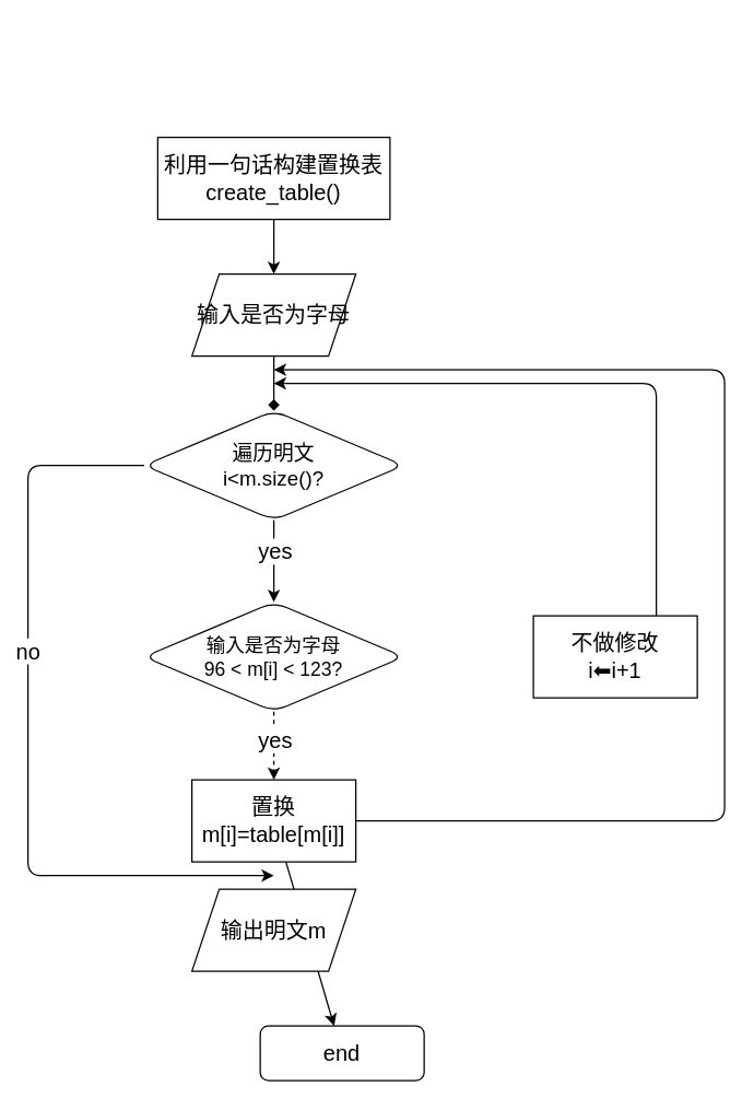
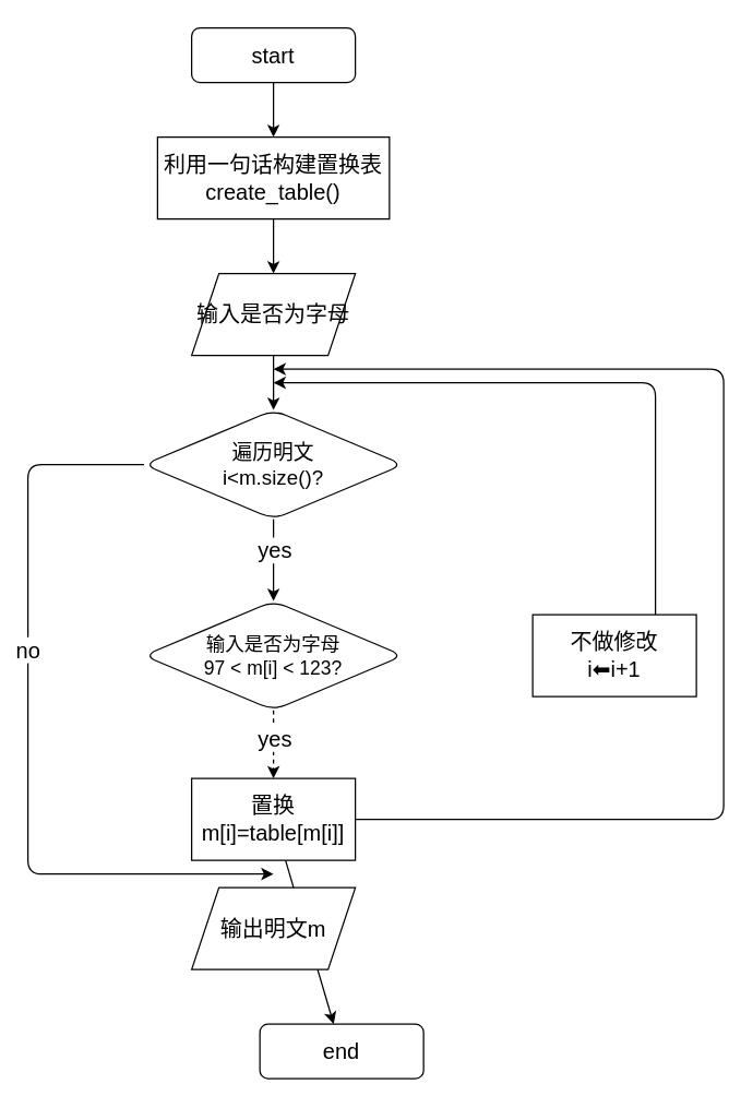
+ <mxCell id="3" value="&lt;font style=&quot;font-size: 16px&quot;&gt;start&lt;/font&gt;" style="rounded=1;whiteSpace=wrap;html=1;" vertex="1" parent="1"><mxGeometry x="140" y="20" width="120" height="40" as="geometry" /></mxCell>
+ <mxCell id="2" style="edgeStyle=none;html=1;exitX=0.5;exitY=1;exitDx=0;exitDy=0;entryX=0.5;entryY=0;entryDx=0;entryDy=0;fontSize=16;" edge="1" parent="1" source="3" target="5"><mxGeometry relative="1" as="geometry" /></mxCell>
- <mxCell id="6" style="edgeStyle=none;html=1;exitX=0.5;exitY=1;exitDx=0;exitDy=0;entryX=0.5;entryY=0;entryDx=0;entryDy=0;fontSize=16;endArrow=diamond;" edge="1" parent="1" source="7" target="14"><mxGeometry relative="1" as="geometry" /></mxCell>
+ <mxCell id="6" style="edgeStyle=none;html=1;exitX=0.5;exitY=1;exitDx=0;exitDy=0;entryX=0.5;entryY=0;entryDx=0;entryDy=0;fontSize=16;" edge="1" parent="1" source="7" target="14"><mxGeometry relative="1" as="geometry" /></mxCell>
- <mxCell id="9" value="&lt;font style=&quot;font-size: 14px&quot;&gt;输入是否为字母&lt;/font&gt;&lt;br&gt;&lt;span style=&quot;font-size: 14px&quot;&gt;96 &amp;lt; m[i] &amp;lt; 123?&lt;/span&gt;" style="rhombus;whiteSpace=wrap;html=1;rounded=1;" vertex="1" parent="1"><mxGeometry x="105" y="440" width="190" height="80" as="geometry" /></mxCell>
+ <mxCell id="9" value="&lt;font style=&quot;font-size: 14px&quot;&gt;输入是否为字母&lt;/font&gt;&lt;br&gt;&lt;span style=&quot;font-size: 14px&quot;&gt;97 &amp;lt; m[i] &amp;lt; 123?&lt;/span&gt;" style="rhombus;whiteSpace=wrap;html=1;rounded=1;" vertex="1" parent="1"><mxGeometry x="105" y="440" width="190" height="80" as="geometry" /></mxCell>
